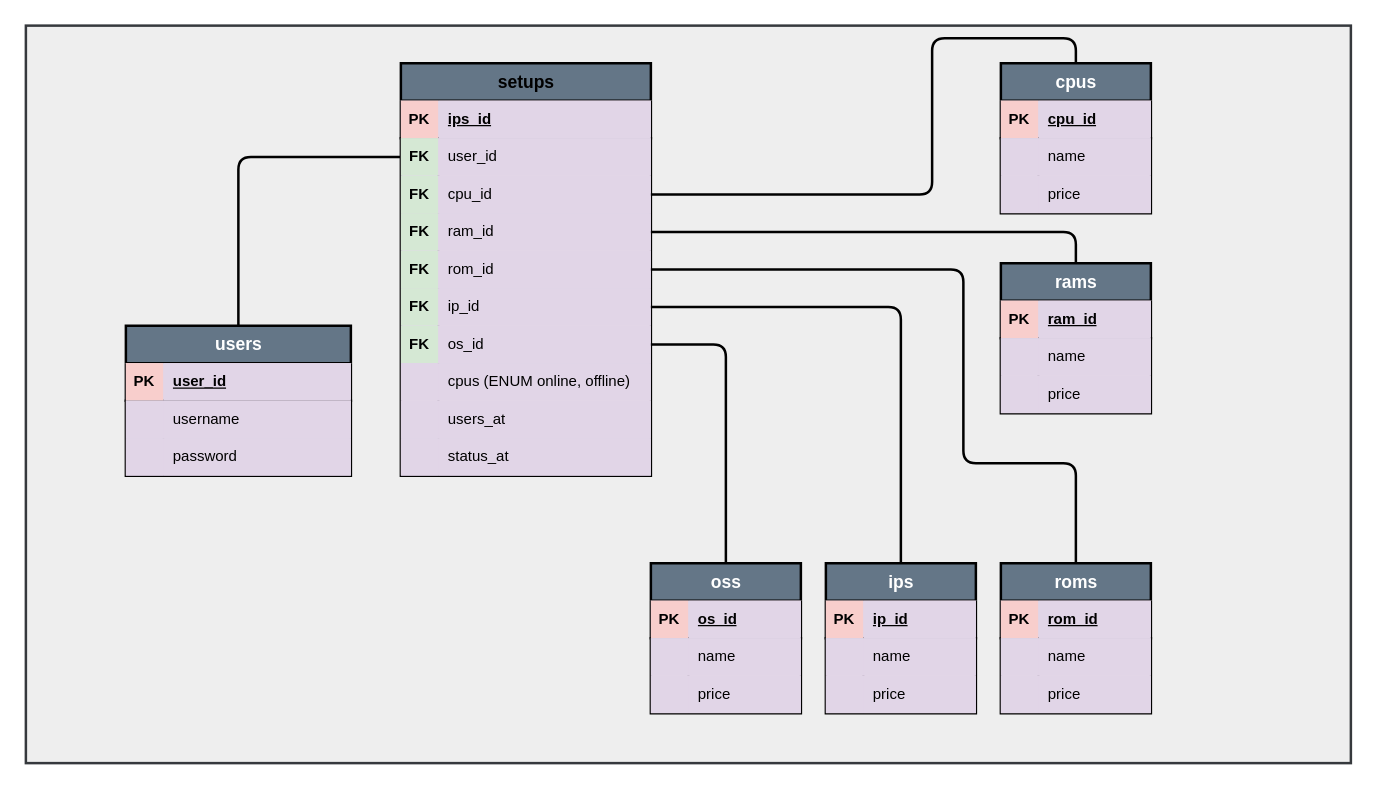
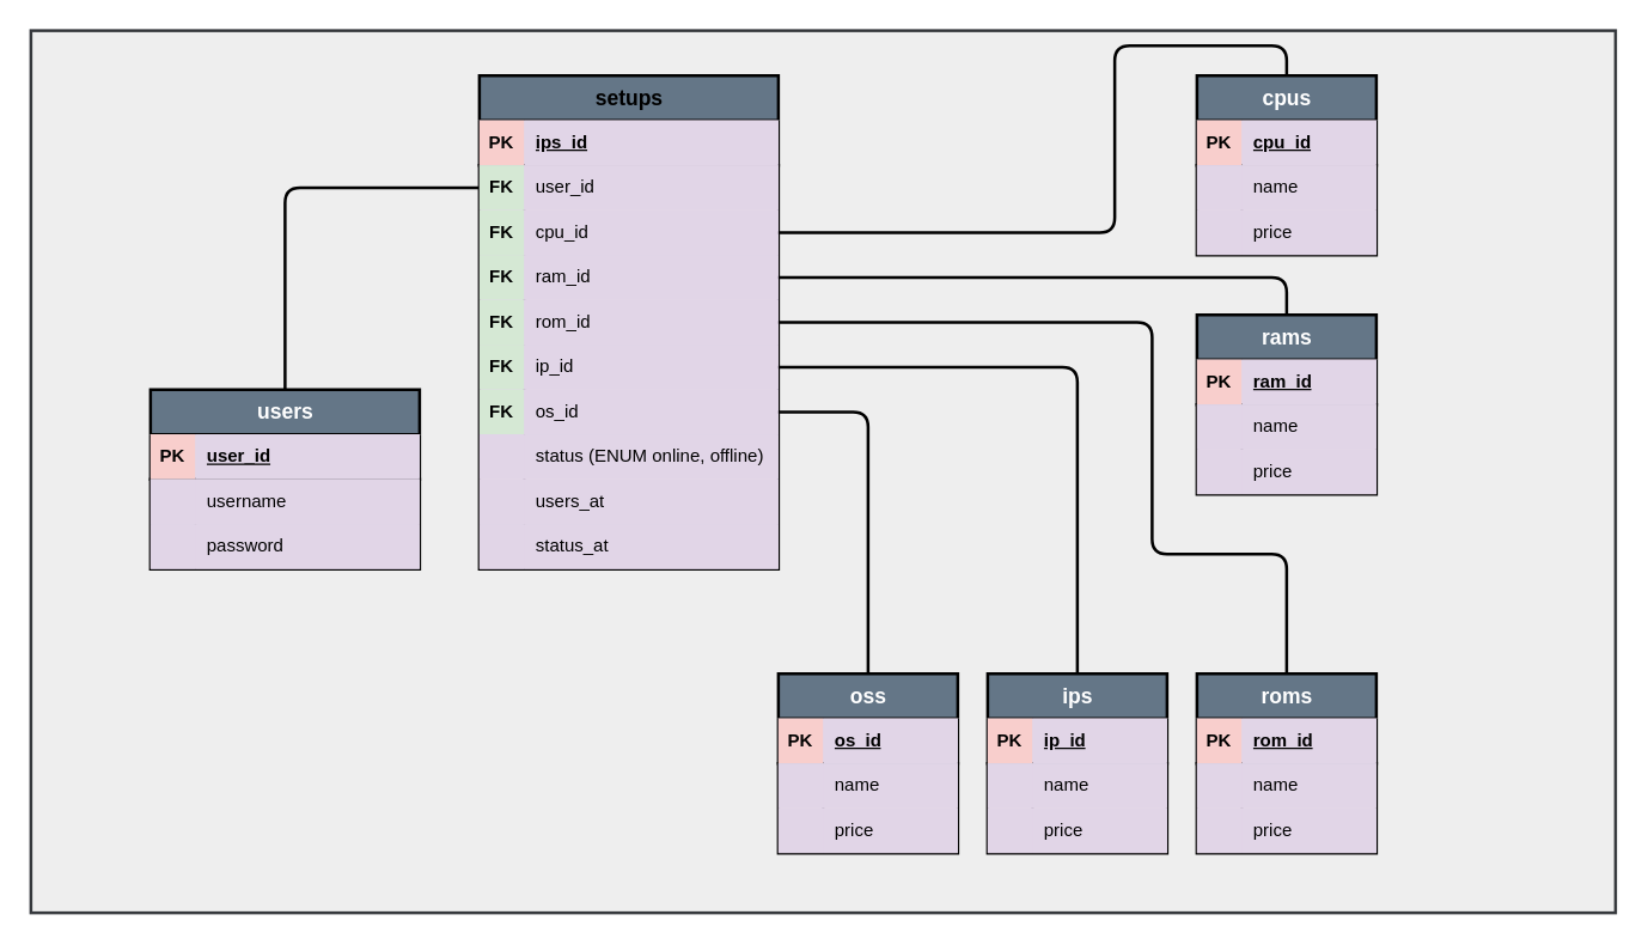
- <mxCell id="88" value="cpus (ENUM online, offline)" style="shape=partialRectangle;connectable=0;fillColor=#e1d5e7;top=0;left=0;bottom=0;right=0;align=left;spacingLeft=6;overflow=hidden;strokeColor=#000000;swimlaneLine=1;swimlaneFillColor=none;labelBorderColor=none;html=1;fontColor=#000000;strokeWidth=2;" vertex="1" parent="86"><mxGeometry x="30.0" width="170.0" height="30" as="geometry"><mxRectangle width="170.0" height="30" as="alternateBounds" /></mxGeometry></mxCell>
+ <mxCell id="88" value="status (ENUM online, offline)" style="shape=partialRectangle;connectable=0;fillColor=#e1d5e7;top=0;left=0;bottom=0;right=0;align=left;spacingLeft=6;overflow=hidden;strokeColor=#000000;swimlaneLine=1;swimlaneFillColor=none;labelBorderColor=none;html=1;fontColor=#000000;strokeWidth=2;" vertex="1" parent="86"><mxGeometry x="30.0" width="170.0" height="30" as="geometry"><mxRectangle width="170.0" height="30" as="alternateBounds" /></mxGeometry></mxCell>
